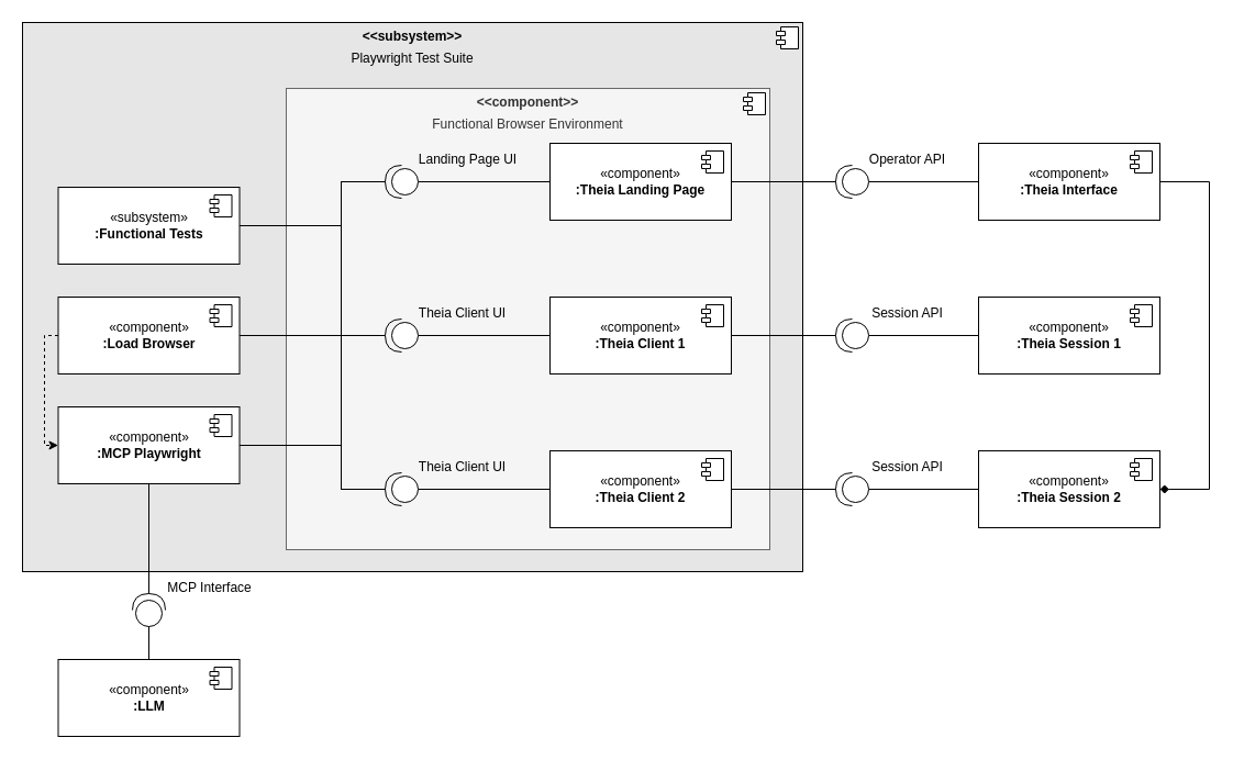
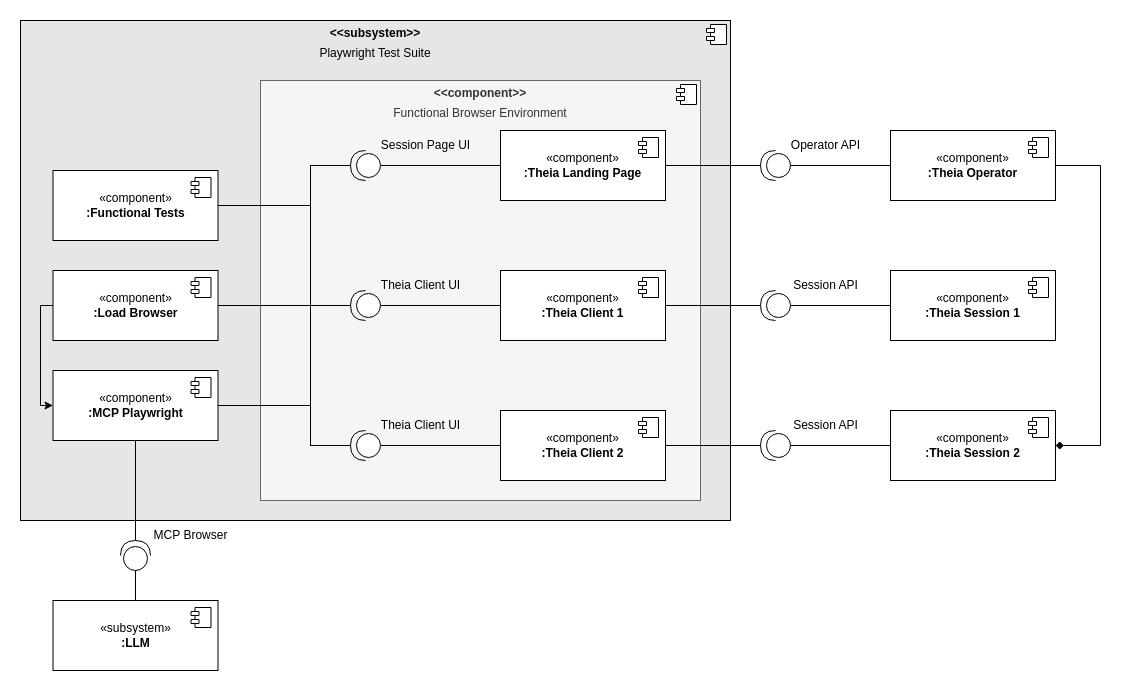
- <mxCell id="24" value="Landing Page UI" style="text;html=1;align=center;verticalAlign=middle;resizable=0;points=[];autosize=1;strokeColor=none;fillColor=none;" parent="1" vertex="1"><mxGeometry x="370" y="130" width="110" height="30" as="geometry" /></mxCell>
+ <mxCell id="24" value="Session Page UI" style="text;html=1;align=center;verticalAlign=middle;resizable=0;points=[];autosize=1;strokeColor=none;fillColor=none;" parent="1" vertex="1"><mxGeometry x="370" y="130" width="110" height="30" as="geometry" /></mxCell>
- <mxCell id="41" value="«component»&lt;br&gt;&lt;b&gt;:Theia Interface&lt;/b&gt;" style="html=1;dropTarget=0;whiteSpace=wrap;" parent="1" vertex="1"><mxGeometry x="890" y="130" width="165" height="70" as="geometry" /></mxCell>
+ <mxCell id="41" value="«component»&lt;br&gt;&lt;b&gt;:Theia Operator&lt;/b&gt;" style="html=1;dropTarget=0;whiteSpace=wrap;" parent="1" vertex="1"><mxGeometry x="890" y="130" width="165" height="70" as="geometry" /></mxCell>
- <mxCell id="7" value="«subsystem»&lt;br&gt;&lt;b&gt;:Functional Tests&lt;/b&gt;" style="html=1;dropTarget=0;whiteSpace=wrap;" parent="1" vertex="1"><mxGeometry x="52.5" y="170" width="165" height="70" as="geometry" /></mxCell>
+ <mxCell id="7" value="«component»&lt;br&gt;&lt;b&gt;:Functional Tests&lt;/b&gt;" style="html=1;dropTarget=0;whiteSpace=wrap;" parent="1" vertex="1"><mxGeometry x="52.5" y="170" width="165" height="70" as="geometry" /></mxCell>
- <mxCell id="9" style="edgeStyle=orthogonalEdgeStyle;rounded=0;orthogonalLoop=1;jettySize=auto;html=1;entryX=0;entryY=0.5;entryDx=0;entryDy=0;exitX=0;exitY=0.5;exitDx=0;exitDy=0;dashed=1;" parent="1" source="10" target="13" edge="1"><mxGeometry relative="1" as="geometry"><Array as="points"><mxPoint x="40" y="305" /><mxPoint x="40" y="405" /></Array></mxGeometry></mxCell>
+ <mxCell id="9" style="edgeStyle=orthogonalEdgeStyle;rounded=0;orthogonalLoop=1;jettySize=auto;html=1;entryX=0;entryY=0.5;entryDx=0;entryDy=0;exitX=0;exitY=0.5;exitDx=0;exitDy=0;" parent="1" source="10" target="13" edge="1"><mxGeometry relative="1" as="geometry"><Array as="points"><mxPoint x="40" y="305" /><mxPoint x="40" y="405" /></Array></mxGeometry></mxCell>
- <mxCell id="18" value="MCP Interface" style="text;html=1;align=center;verticalAlign=middle;resizable=0;points=[];autosize=1;strokeColor=none;fillColor=none;" parent="1" vertex="1"><mxGeometry x="140" y="520" width="100" height="30" as="geometry" /></mxCell>
+ <mxCell id="18" value="MCP Browser" style="text;html=1;align=center;verticalAlign=middle;resizable=0;points=[];autosize=1;strokeColor=none;fillColor=none;" parent="1" vertex="1"><mxGeometry x="140" y="520" width="100" height="30" as="geometry" /></mxCell>
- <mxCell id="20" value="«component»&lt;br&gt;&lt;b&gt;:LLM&lt;/b&gt;" style="html=1;dropTarget=0;whiteSpace=wrap;" parent="1" vertex="1"><mxGeometry x="52.5" y="600" width="165" height="70" as="geometry" /></mxCell>
+ <mxCell id="20" value="«subsystem»&lt;br&gt;&lt;b&gt;:LLM&lt;/b&gt;" style="html=1;dropTarget=0;whiteSpace=wrap;" parent="1" vertex="1"><mxGeometry x="52.5" y="600" width="165" height="70" as="geometry" /></mxCell>
